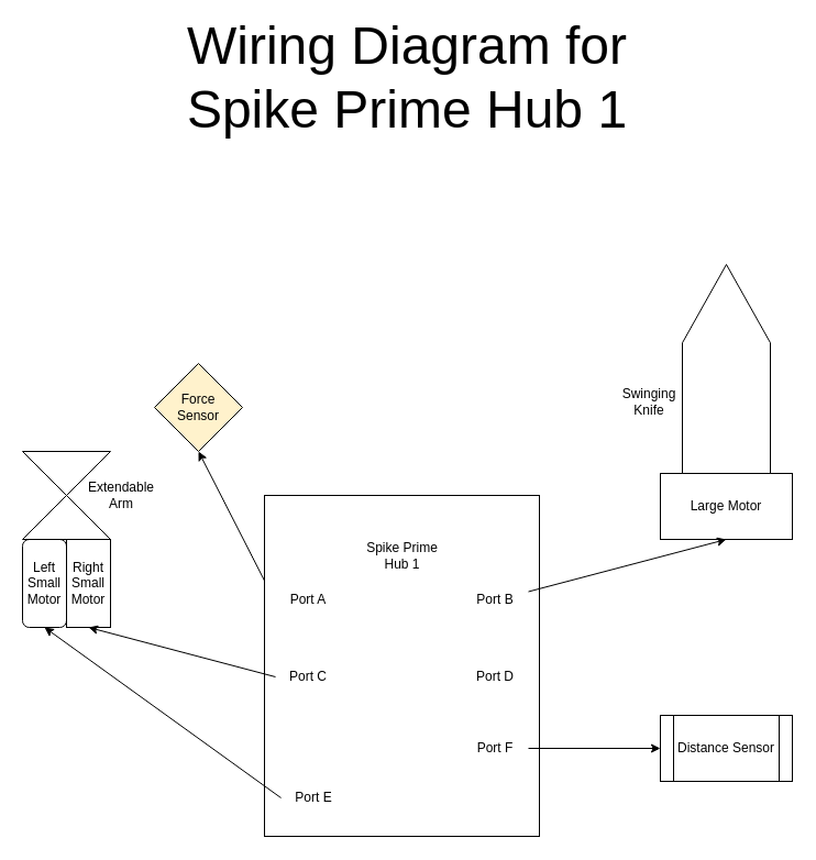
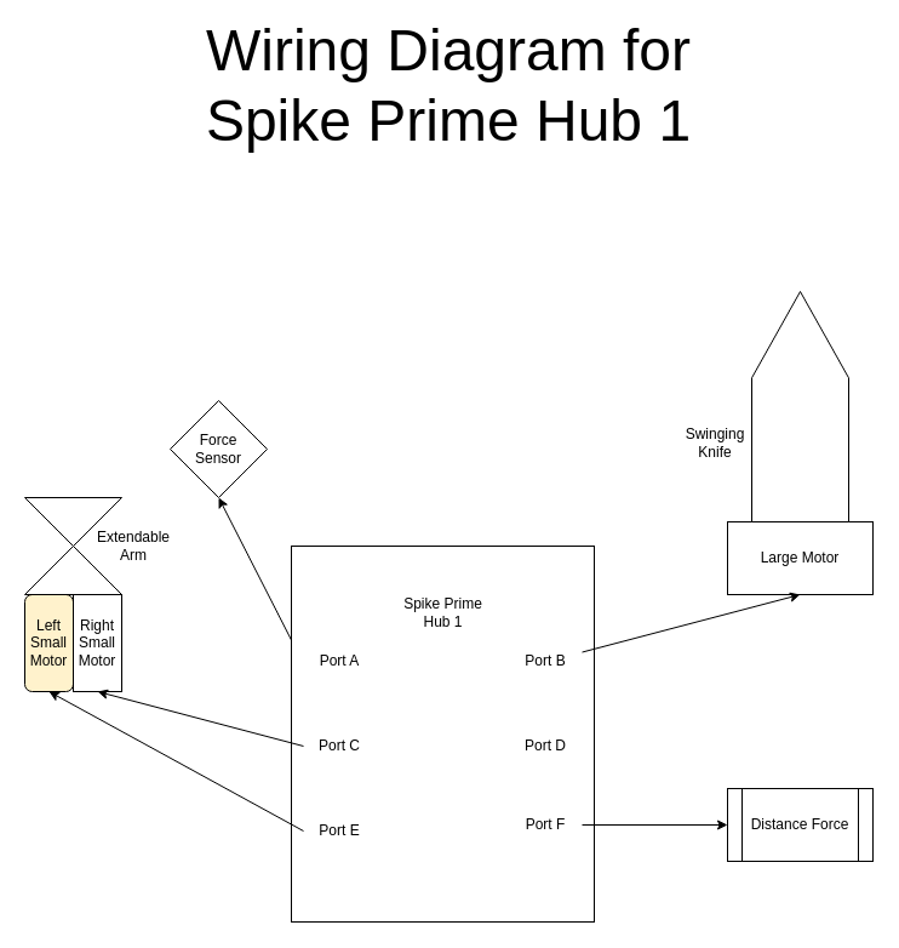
- <mxCell id="21" value="Force &lt;br&gt;Sensor" style="rhombus;whiteSpace=wrap;html=1;fillColor=#fff2cc;" vertex="1" parent="1"><mxGeometry x="140" y="330" width="80" height="80" as="geometry" /></mxCell>
+ <mxCell id="21" value="Force &lt;br&gt;Sensor" style="rhombus;whiteSpace=wrap;html=1;" vertex="1" parent="1"><mxGeometry x="140" y="330" width="80" height="80" as="geometry" /></mxCell>
- <mxCell id="10" value="Left Small Motor" style="rounded=1;whiteSpace=wrap;html=1;" vertex="1" parent="1"><mxGeometry x="20" y="490" width="40" height="80" as="geometry" /></mxCell>
+ <mxCell id="10" value="Left Small Motor" style="rounded=1;whiteSpace=wrap;html=1;fillColor=#fff2cc;" vertex="1" parent="1"><mxGeometry x="20" y="490" width="40" height="80" as="geometry" /></mxCell>
- <mxCell id="22" value="Distance Sensor" style="shape=process;whiteSpace=wrap;html=1;backgroundOutline=1;" vertex="1" parent="1"><mxGeometry x="600" y="650" width="120" height="60" as="geometry" /></mxCell>
+ <mxCell id="22" value="Distance Force" style="shape=process;whiteSpace=wrap;html=1;backgroundOutline=1;" vertex="1" parent="1"><mxGeometry x="600" y="650" width="120" height="60" as="geometry" /></mxCell>
- <mxCell id="6" value="Port E" style="text;html=1;strokeColor=none;fillColor=none;align=center;verticalAlign=middle;whiteSpace=wrap;rounded=0;" vertex="1" parent="1"><mxGeometry x="255" y="710" width="60" height="30" as="geometry" /></mxCell>
+ <mxCell id="6" value="Port E" style="text;html=1;strokeColor=none;fillColor=none;align=center;verticalAlign=middle;whiteSpace=wrap;rounded=0;" vertex="1" parent="1"><mxGeometry x="250" y="670" width="60" height="30" as="geometry" /></mxCell>
